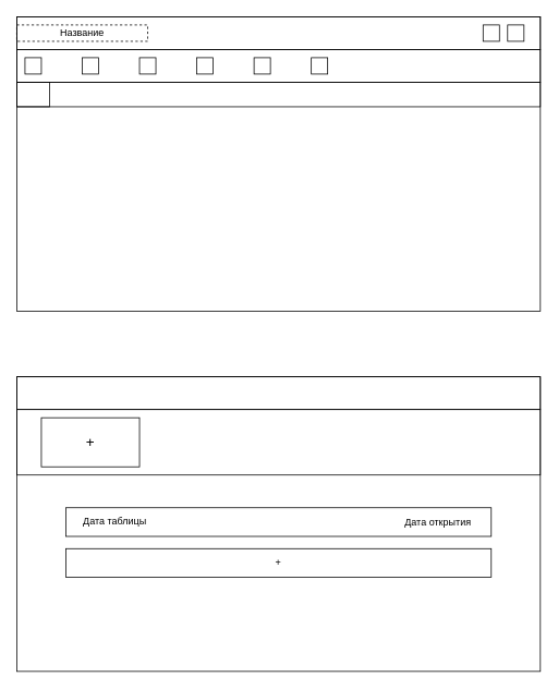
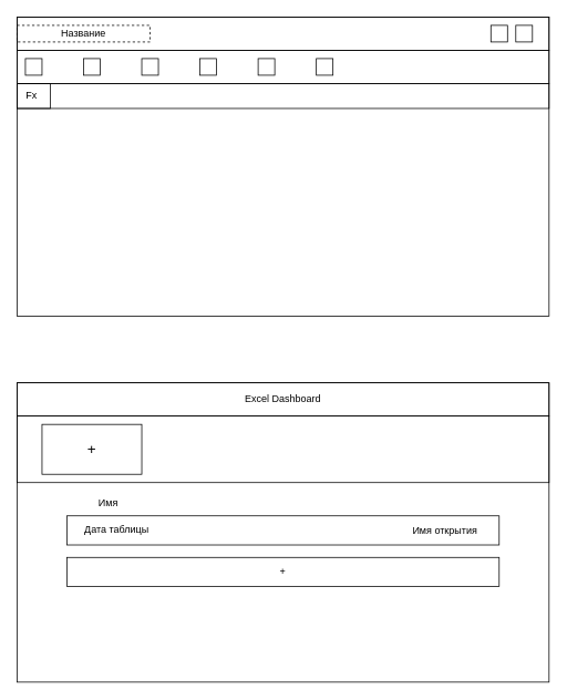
+ <mxCell id="16" value="Fx" style="text;html=1;strokeColor=none;fillColor=none;align=center;verticalAlign=middle;whiteSpace=wrap;rounded=0;" parent="1" vertex="1"><mxGeometry x="25" y="105" width="25" height="20" as="geometry" /></mxCell>
+ <mxCell id="21" value="Excel Dashboard" style="text;html=1;strokeColor=none;fillColor=none;align=center;verticalAlign=middle;whiteSpace=wrap;rounded=0;" parent="1" vertex="1"><mxGeometry x="255" y="465" width="170" height="30" as="geometry" /></mxCell>
+ <mxCell id="28" value="Имя" style="text;html=1;strokeColor=none;fillColor=none;align=center;verticalAlign=middle;whiteSpace=wrap;rounded=0;fontSize=12;" parent="1" vertex="1"><mxGeometry x="100" y="590" width="60" height="30" as="geometry" /></mxCell>
- <mxCell id="27" value="Дата открытия" style="text;html=1;strokeColor=none;fillColor=none;align=center;verticalAlign=middle;whiteSpace=wrap;rounded=0;fontSize=12;" parent="1" vertex="1"><mxGeometry x="490" y="622.5" width="90" height="30" as="geometry" /></mxCell>
+ <mxCell id="27" value="Имя открытия" style="text;html=1;strokeColor=none;fillColor=none;align=center;verticalAlign=middle;whiteSpace=wrap;rounded=0;fontSize=12;" parent="1" vertex="1"><mxGeometry x="490" y="622.5" width="90" height="30" as="geometry" /></mxCell>
